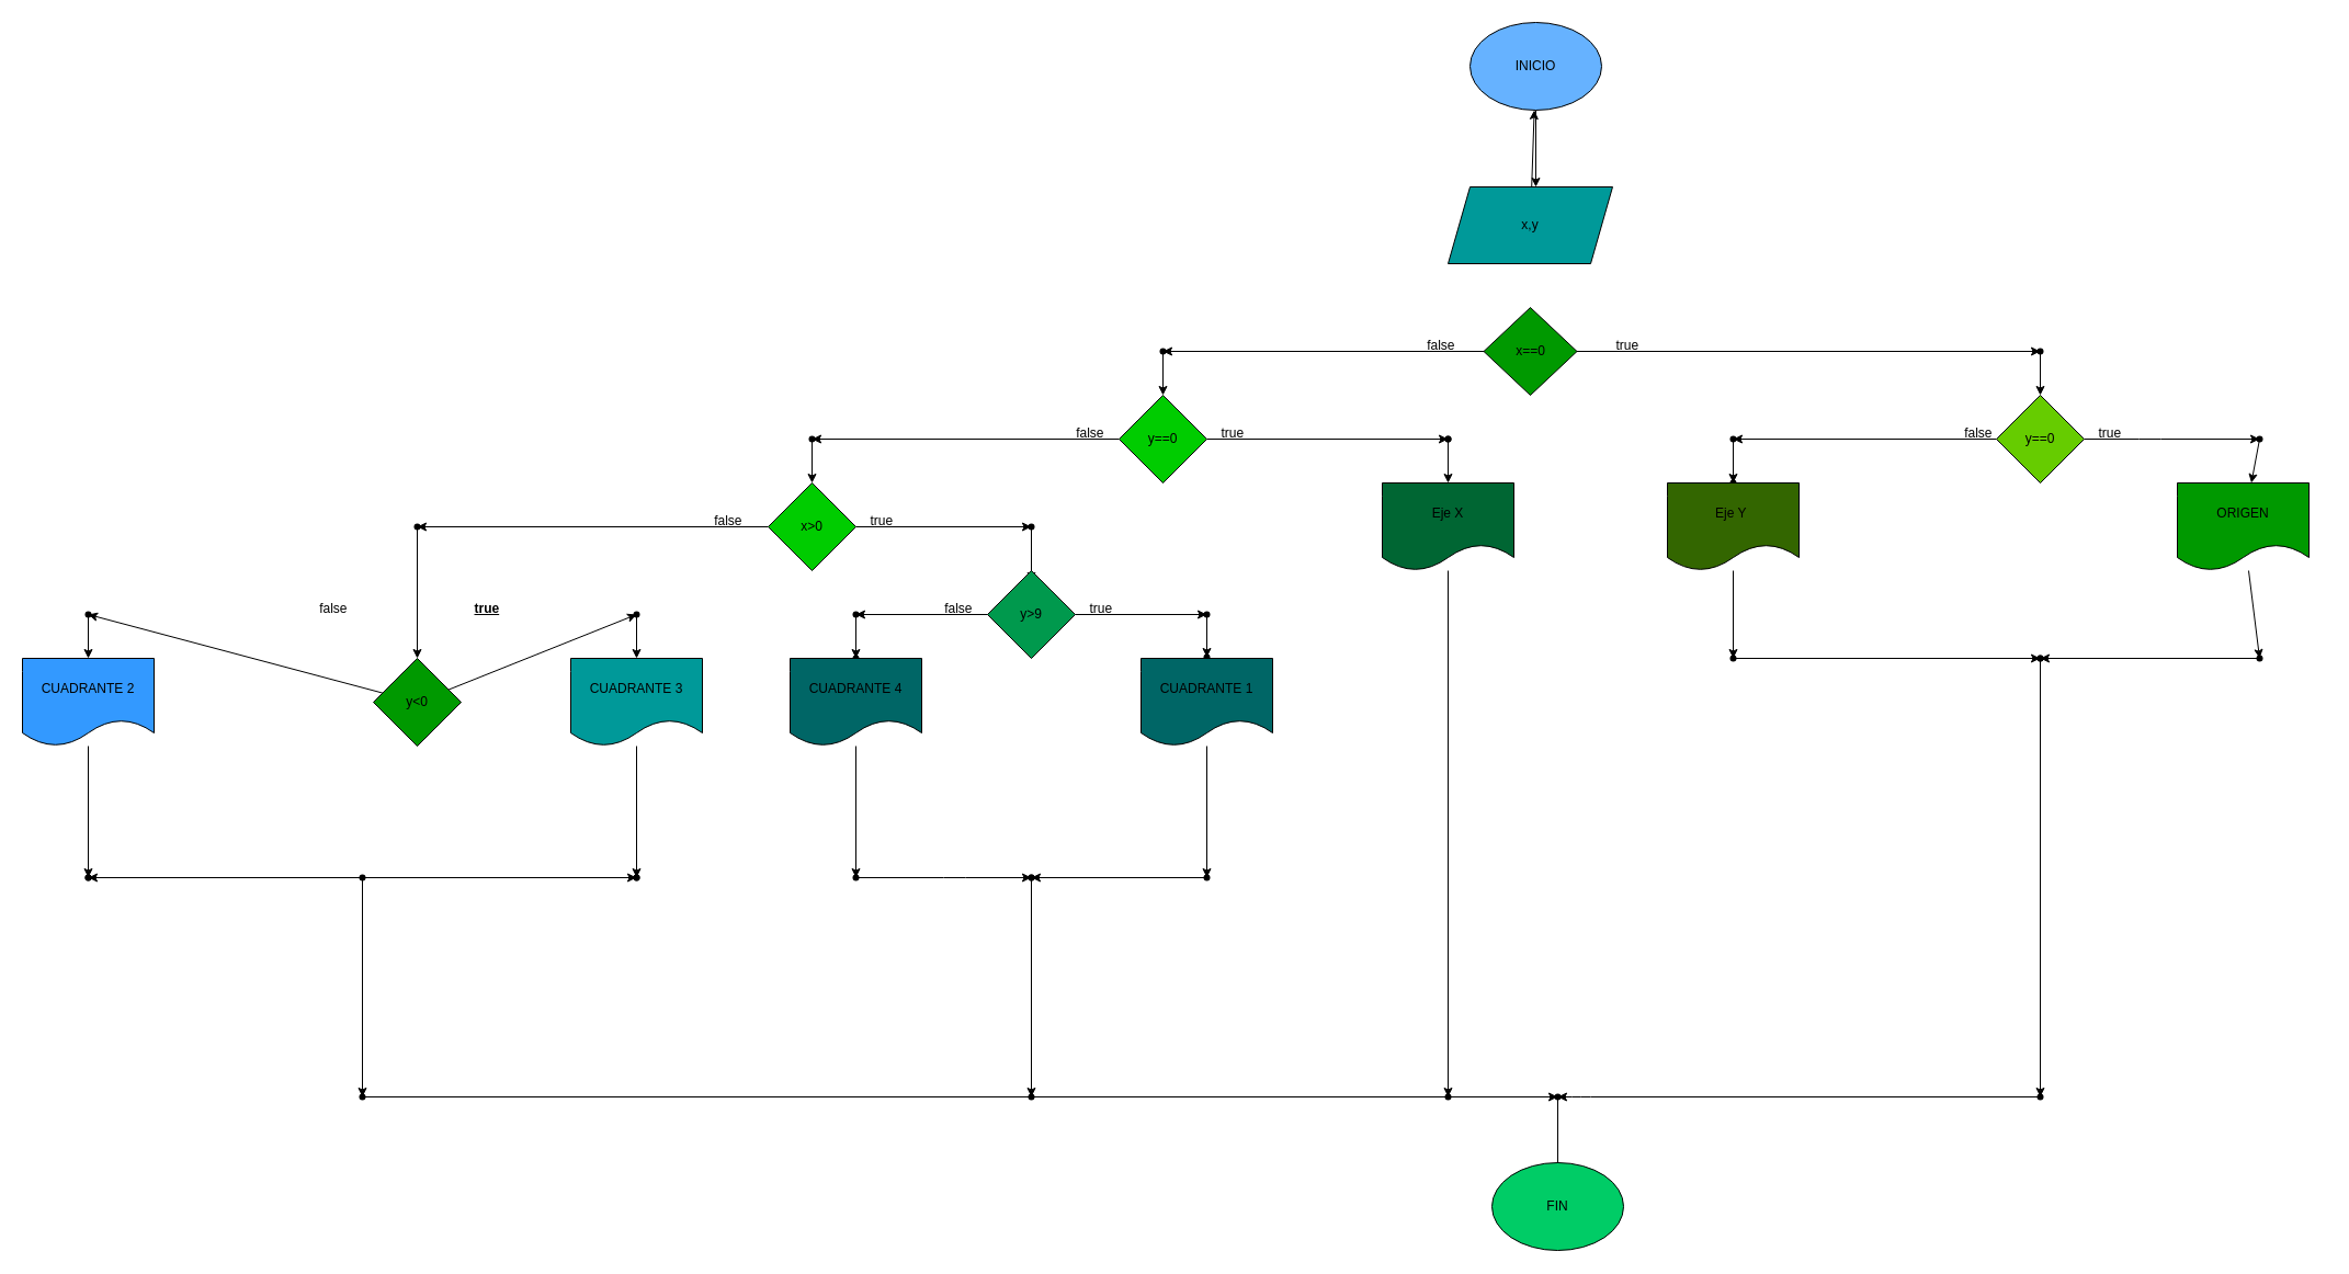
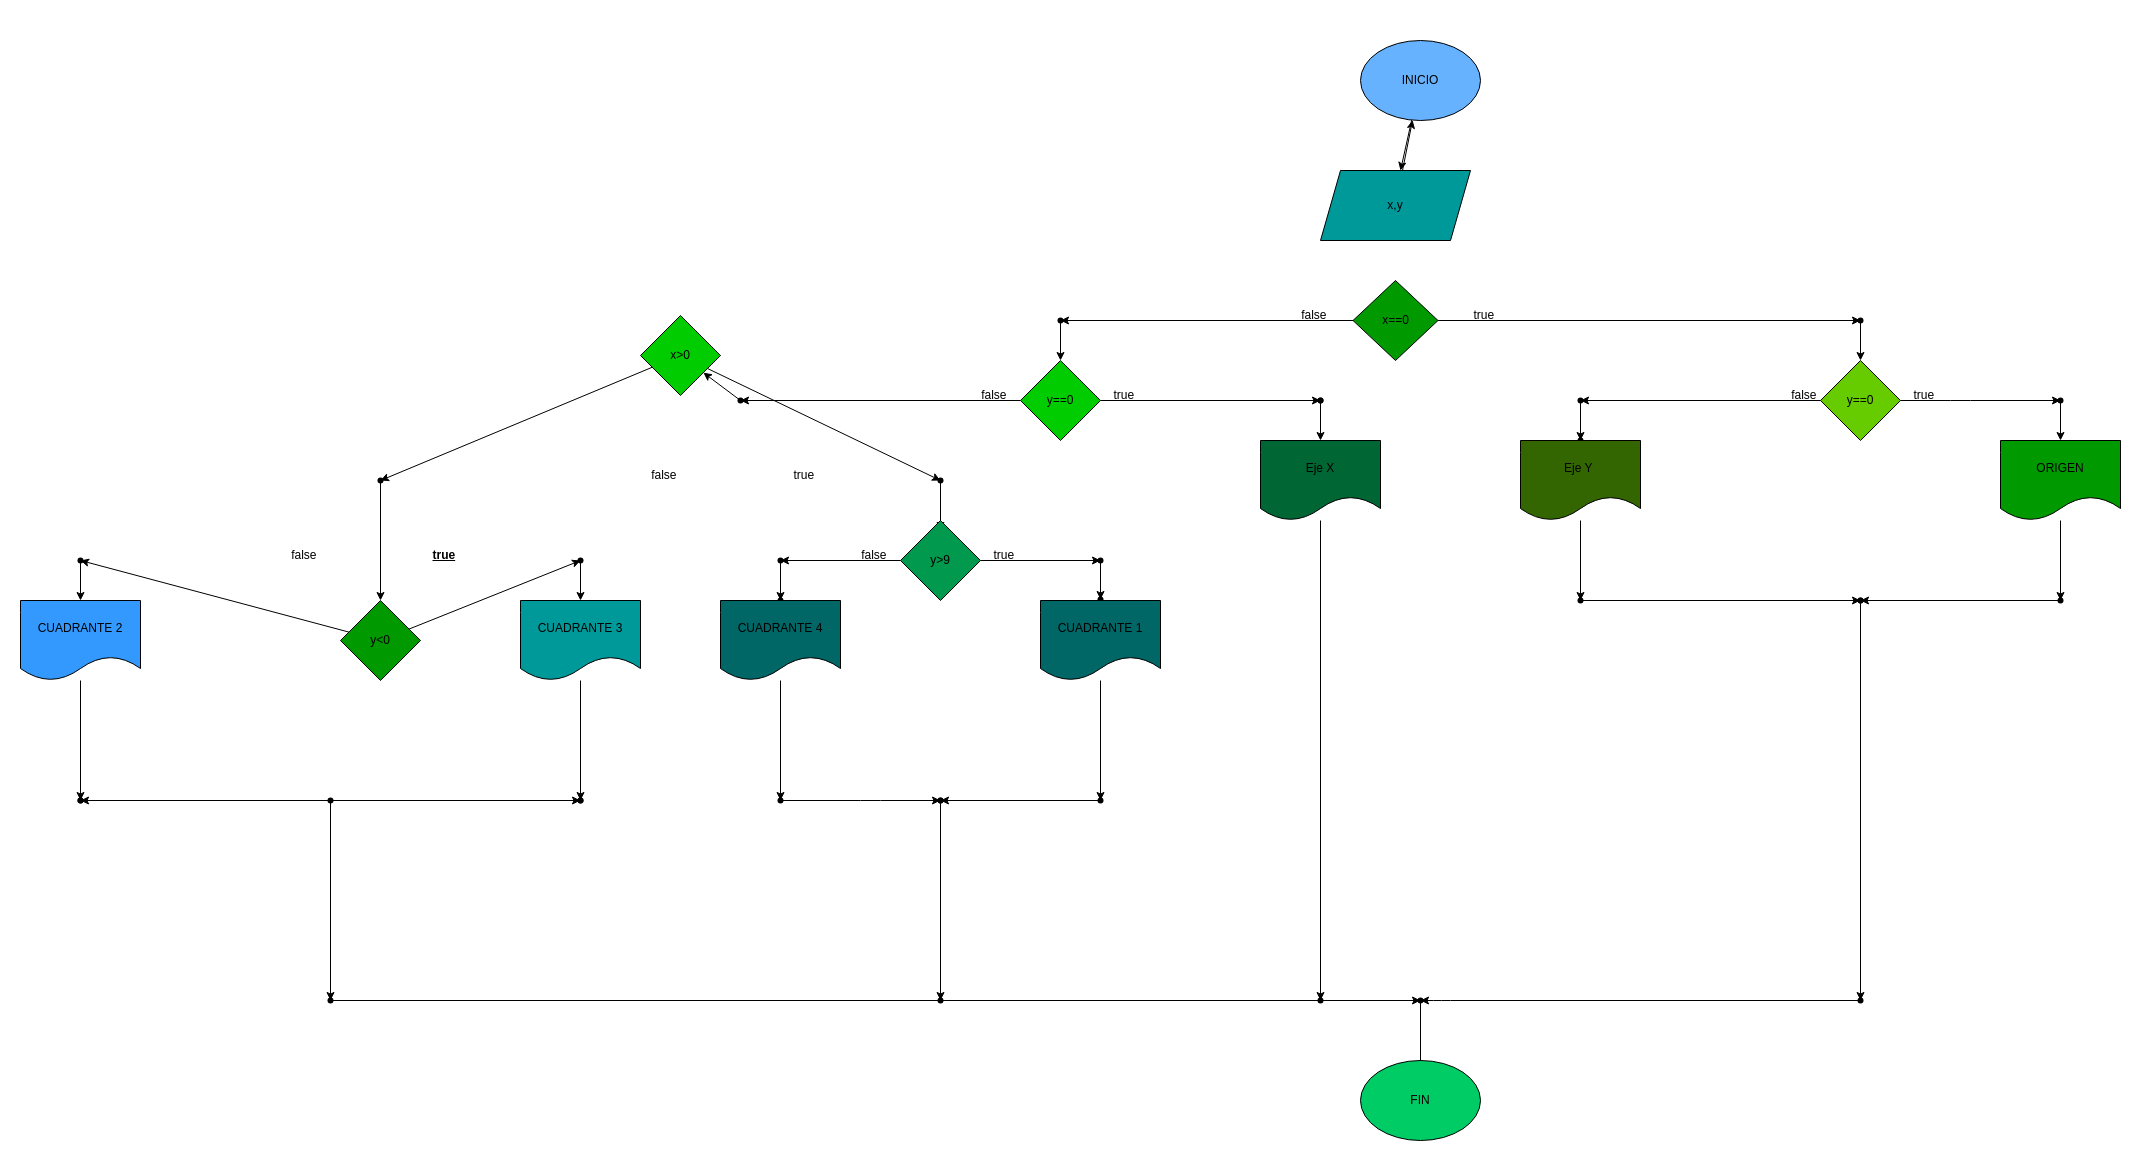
- <mxCell id="3" value="INICIO" style="ellipse;whiteSpace=wrap;html=1;fillColor=#66B2FF;" vertex="1" parent="1"><mxGeometry x="1340" y="20" width="120" height="80" as="geometry" /></mxCell>
+ <mxCell id="3" value="INICIO" style="ellipse;whiteSpace=wrap;html=1;fillColor=#66B2FF;" vertex="1" parent="1"><mxGeometry x="1360" y="40" width="120" height="80" as="geometry" /></mxCell>
- <mxCell id="23" value="x&amp;gt;0" style="rhombus;whiteSpace=wrap;html=1;fillColor=#00CC00;" vertex="1" parent="1"><mxGeometry x="700" y="440" width="80" height="80" as="geometry" /></mxCell>
+ <mxCell id="23" value="x&amp;gt;0" style="rhombus;whiteSpace=wrap;html=1;fillColor=#00CC00;" vertex="1" parent="1"><mxGeometry x="640" y="315" width="80" height="80" as="geometry" /></mxCell>
- <mxCell id="44" value="ORIGEN" style="shape=document;whiteSpace=wrap;html=1;boundedLbl=1;fillColor=#009900;" vertex="1" parent="1"><mxGeometry x="1985" y="440" width="120" height="80" as="geometry" /></mxCell>
+ <mxCell id="44" value="ORIGEN" style="shape=document;whiteSpace=wrap;html=1;boundedLbl=1;fillColor=#009900;" vertex="1" parent="1"><mxGeometry x="2000" y="440" width="120" height="80" as="geometry" /></mxCell>
